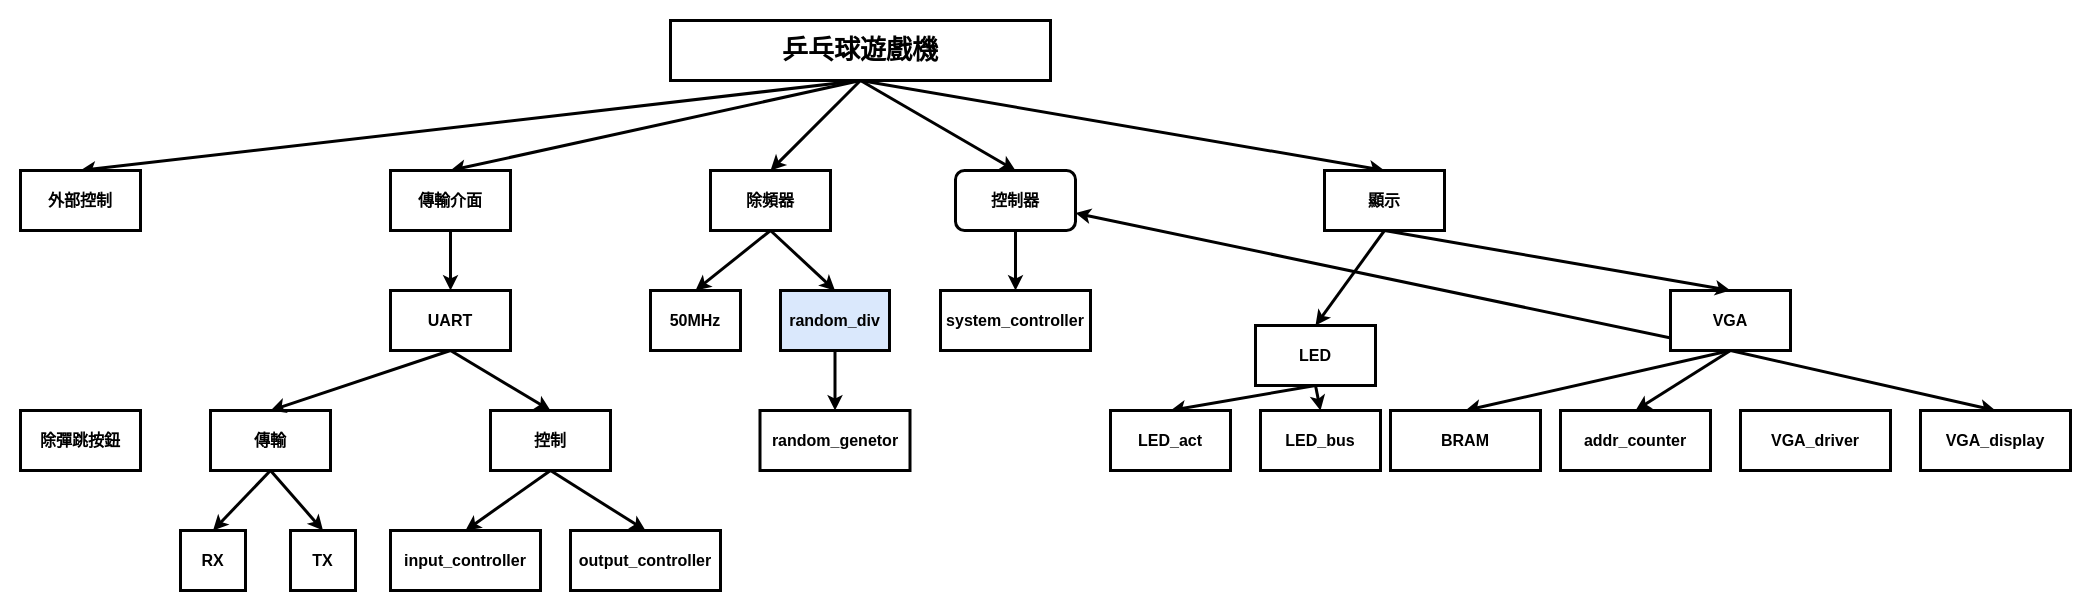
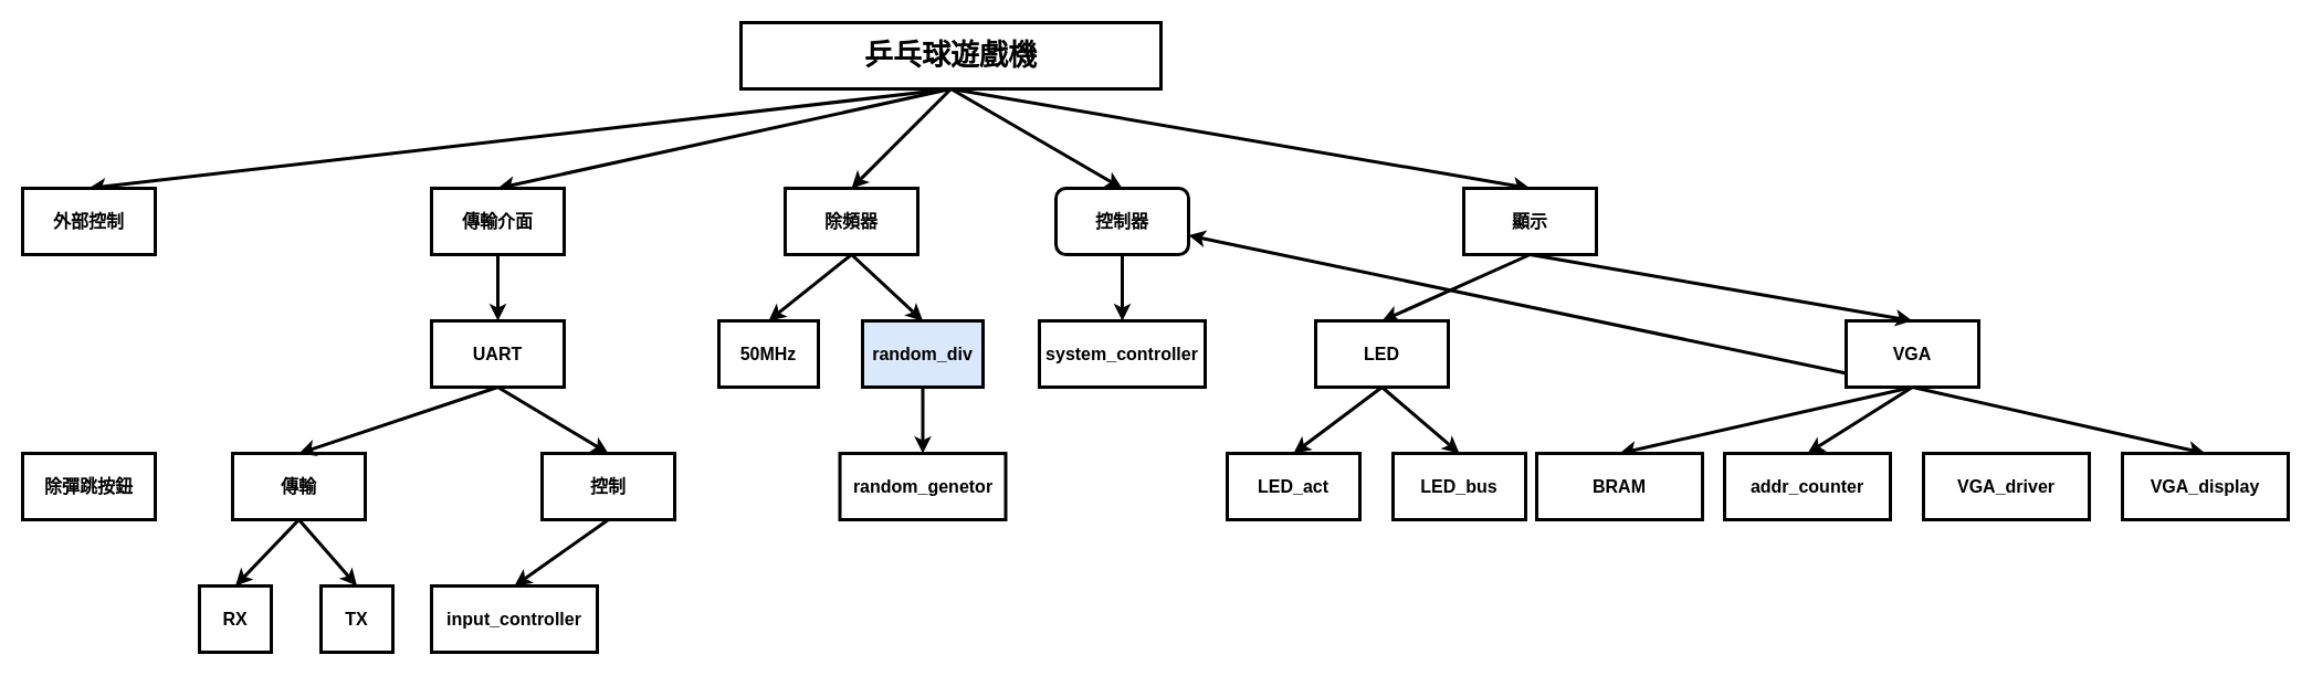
- <mxCell id="34" value="LED" style="rounded=0;whiteSpace=wrap;html=1;fontStyle=1;strokeWidth=3;fontSize=16;" vertex="1" parent="1"><mxGeometry x="1255" y="325" width="120" height="60" as="geometry" /></mxCell>
+ <mxCell id="34" value="LED" style="rounded=0;whiteSpace=wrap;html=1;fontStyle=1;strokeWidth=3;fontSize=16;" vertex="1" parent="1"><mxGeometry x="1190" y="290" width="120" height="60" as="geometry" /></mxCell>
- <mxCell id="41" style="edgeStyle=none;rounded=0;orthogonalLoop=1;jettySize=auto;html=1;exitX=0.5;exitY=1;exitDx=0;exitDy=0;entryX=0.5;entryY=0;entryDx=0;entryDy=0;strokeWidth=3;" edge="1" parent="1" source="42" target="44"><mxGeometry relative="1" as="geometry" /></mxCell>
- <mxCell id="44" value="output_controller" style="rounded=0;whiteSpace=wrap;html=1;fontStyle=1;strokeWidth=3;fontSize=16;" vertex="1" parent="1"><mxGeometry x="570" y="530" width="150" height="60" as="geometry" /></mxCell>
